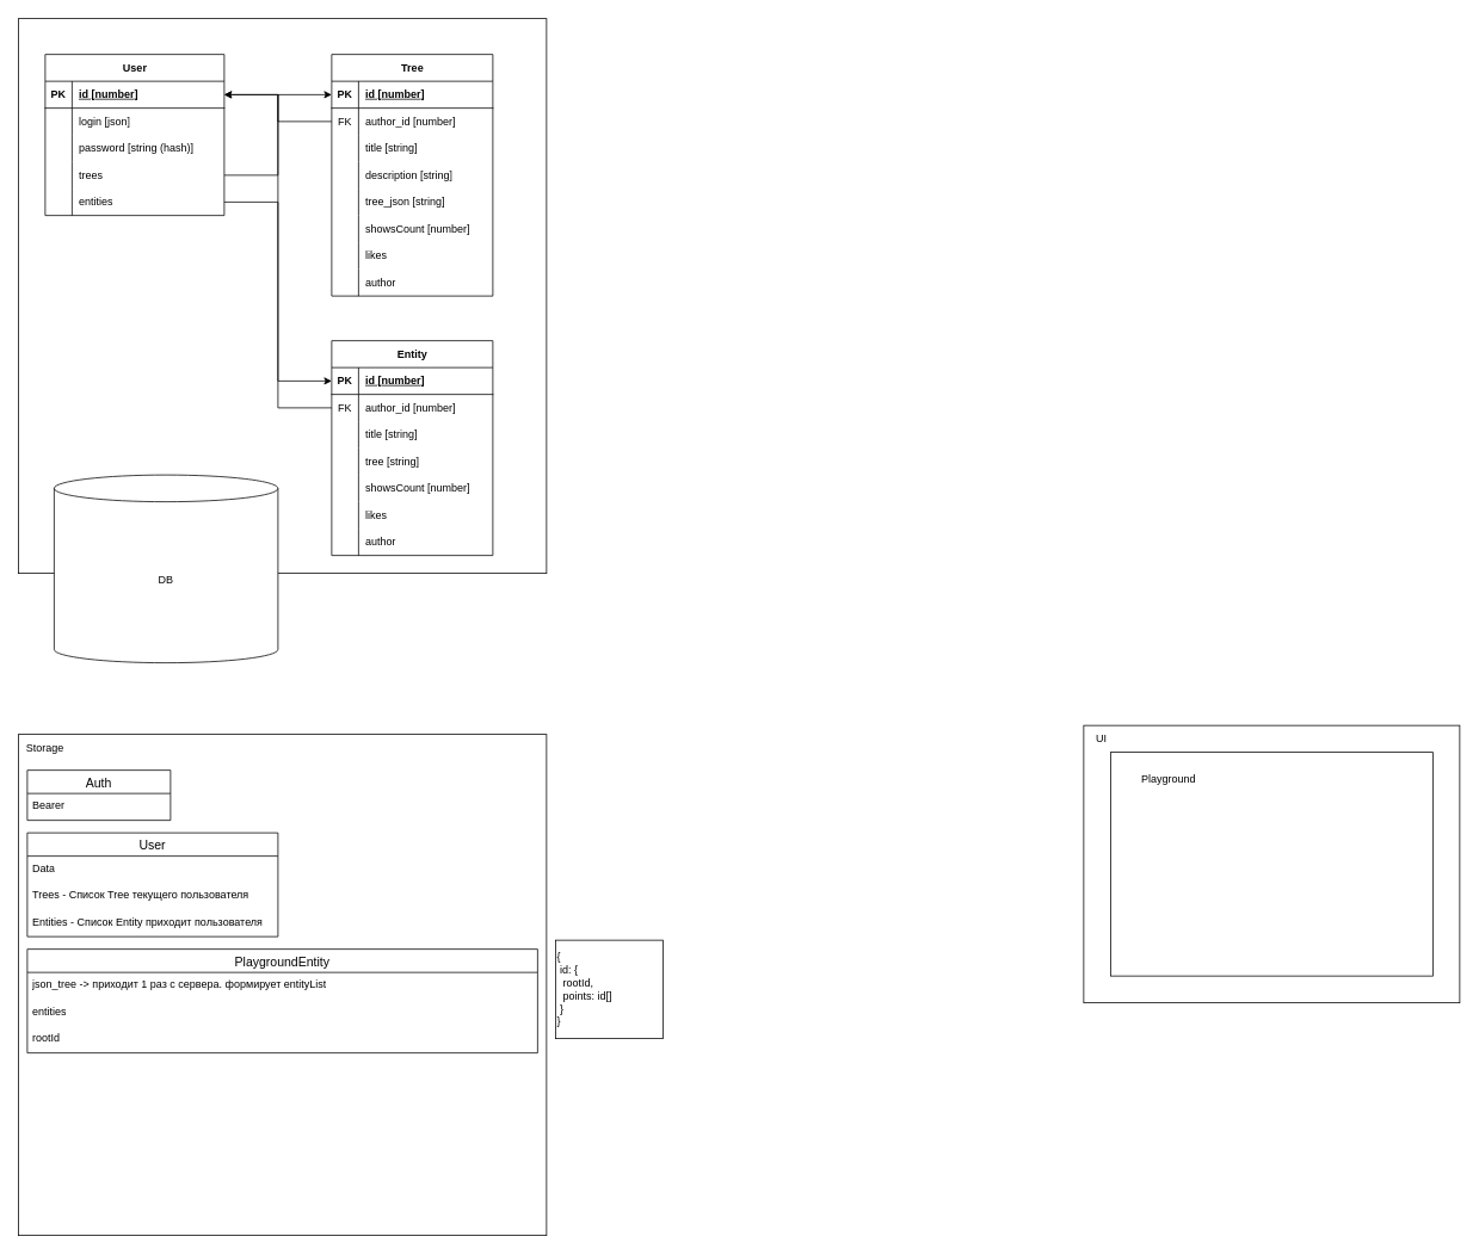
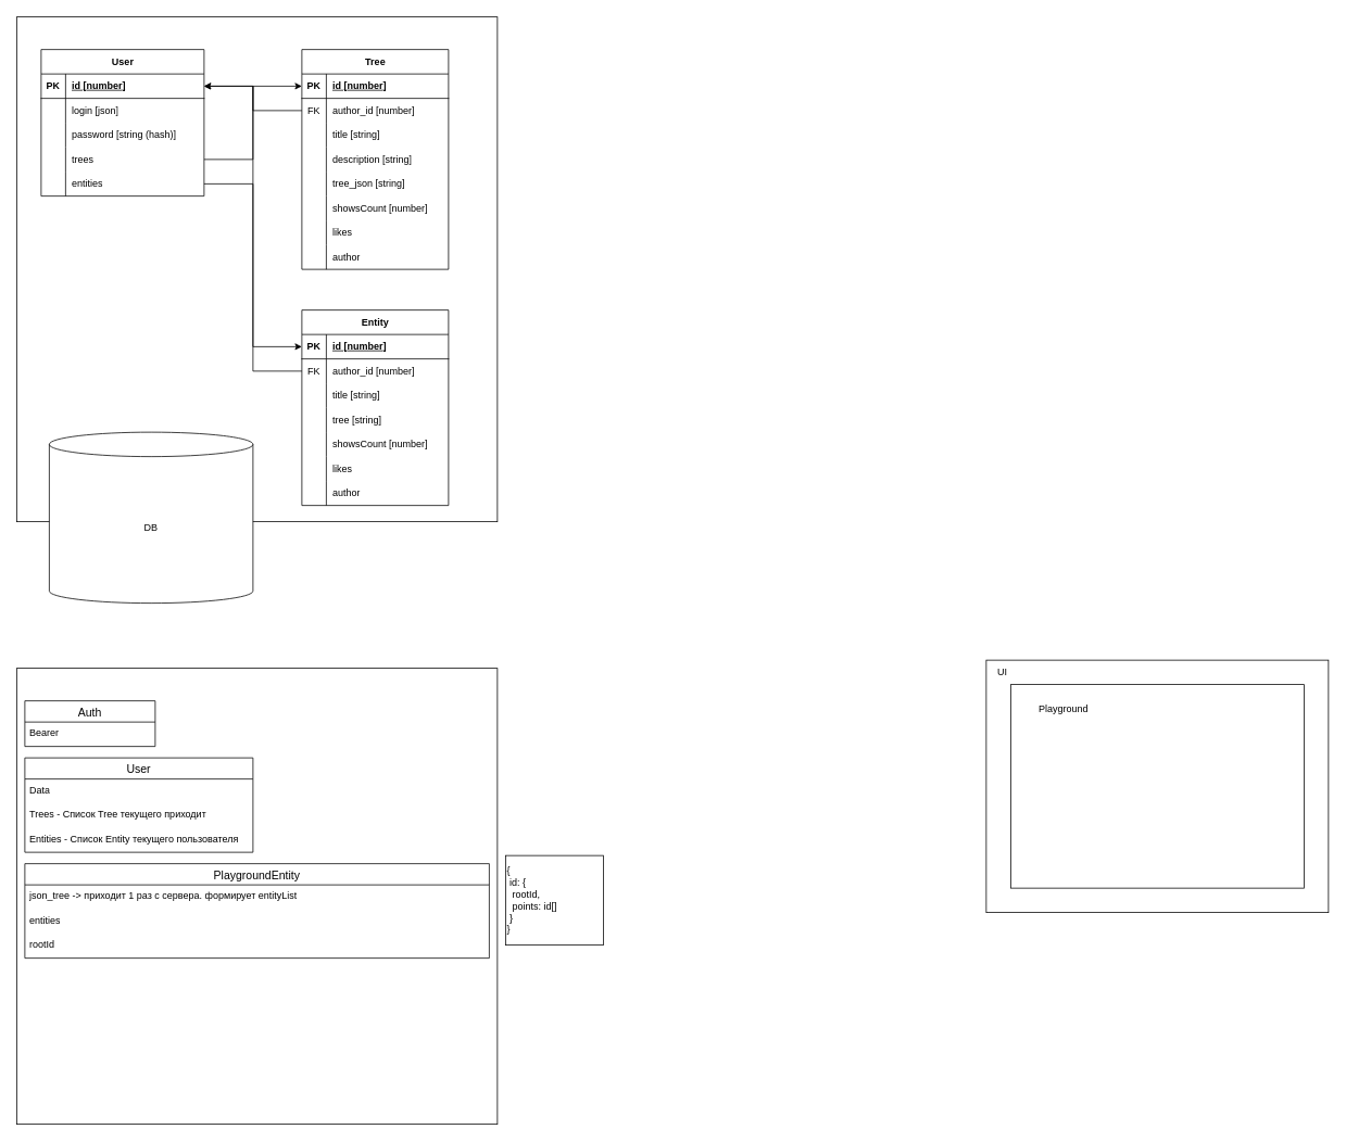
- <mxCell id="76" value="Storage" style="text;html=1;strokeColor=none;fillColor=none;align=center;verticalAlign=middle;whiteSpace=wrap;rounded=0;" vertex="1" parent="1"><mxGeometry x="20" y="820" width="60" height="30" as="geometry" /></mxCell>
- <mxCell id="81" value="Trees - Список Tree текущего пользователя" style="text;strokeColor=none;fillColor=none;spacingLeft=4;spacingRight=4;overflow=hidden;rotatable=0;points=[[0,0.5],[1,0.5]];portConstraint=eastwest;fontSize=12;whiteSpace=wrap;html=1;" vertex="1" parent="79"><mxGeometry y="56" width="280" height="30" as="geometry" /></mxCell>
+ <mxCell id="81" value="Trees - Список Tree текущего приходит" style="text;strokeColor=none;fillColor=none;spacingLeft=4;spacingRight=4;overflow=hidden;rotatable=0;points=[[0,0.5],[1,0.5]];portConstraint=eastwest;fontSize=12;whiteSpace=wrap;html=1;" vertex="1" parent="79"><mxGeometry y="56" width="280" height="30" as="geometry" /></mxCell>
- <mxCell id="82" value="Entities - Список Entity приходит пользователя" style="text;strokeColor=none;fillColor=none;spacingLeft=4;spacingRight=4;overflow=hidden;rotatable=0;points=[[0,0.5],[1,0.5]];portConstraint=eastwest;fontSize=12;whiteSpace=wrap;html=1;" vertex="1" parent="79"><mxGeometry y="86" width="280" height="30" as="geometry" /></mxCell>
+ <mxCell id="82" value="Entities - Список Entity текущего пользователя" style="text;strokeColor=none;fillColor=none;spacingLeft=4;spacingRight=4;overflow=hidden;rotatable=0;points=[[0,0.5],[1,0.5]];portConstraint=eastwest;fontSize=12;whiteSpace=wrap;html=1;" vertex="1" parent="79"><mxGeometry y="86" width="280" height="30" as="geometry" /></mxCell>
